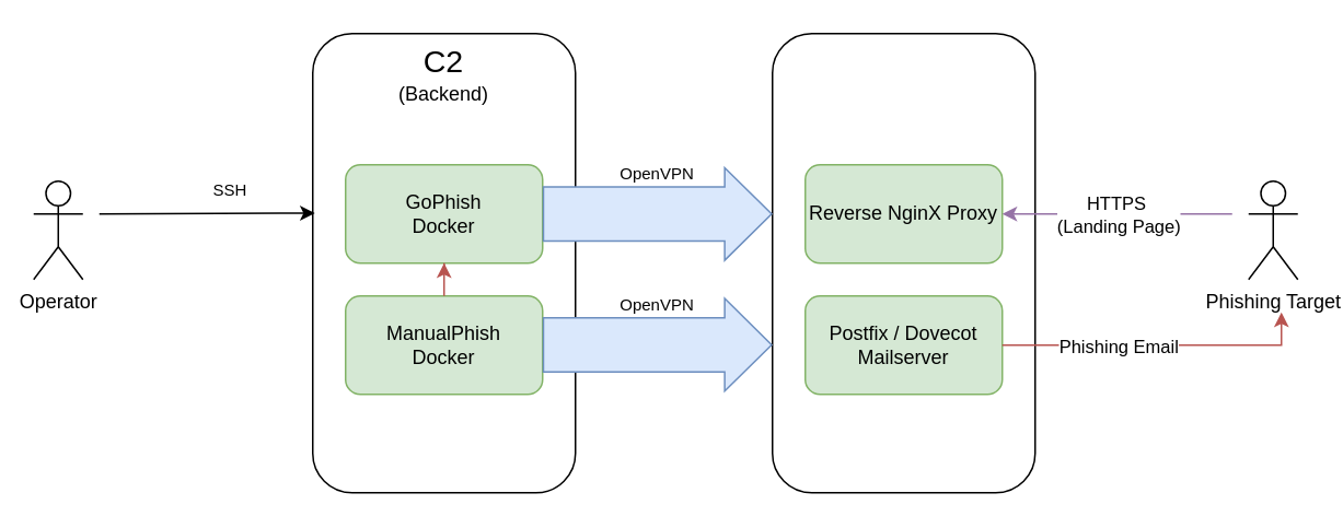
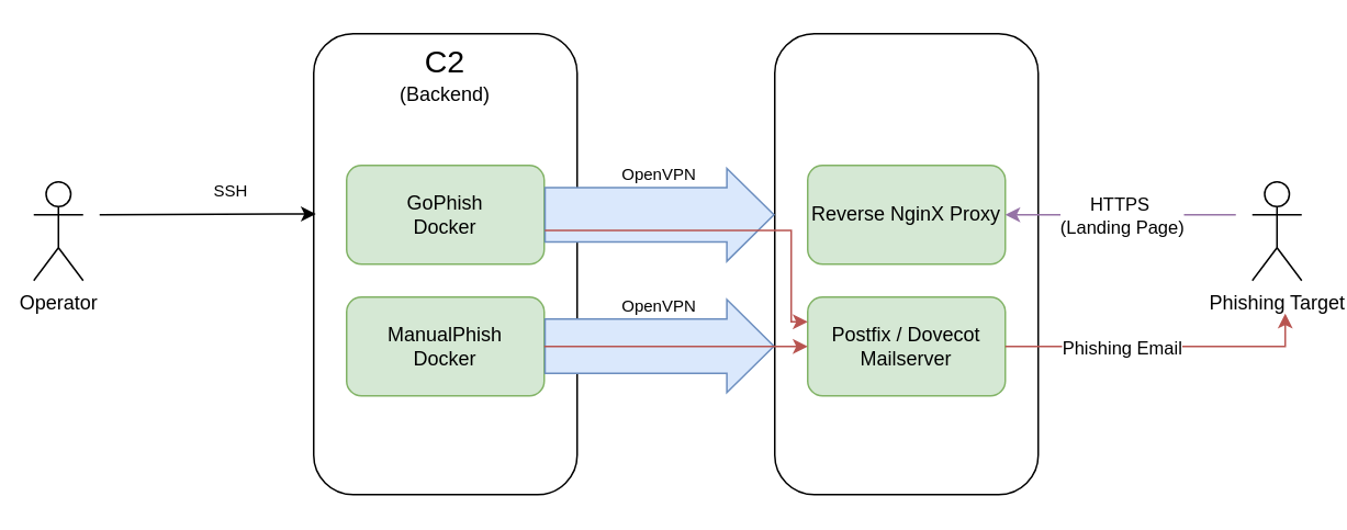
+ <mxCell id="18" value="" style="endArrow=classic;html=1;rounded=0;exitX=1.003;exitY=0.659;exitDx=0;exitDy=0;exitPerimeter=0;entryX=0;entryY=0.25;entryDx=0;entryDy=0;edgeStyle=orthogonalEdgeStyle;fillColor=#f8cecc;strokeColor=#b85450;" edge="1" parent="1" source="4" target="6"><mxGeometry width="50" height="50" relative="1" as="geometry"><mxPoint x="440" y="-30" as="sourcePoint" /><mxPoint x="490" y="-80" as="targetPoint" /><Array as="points"><mxPoint x="480" y="139" /><mxPoint x="480" y="195" /></Array></mxGeometry></mxCell>
- <mxCell id="19" value="" style="edgeStyle=orthogonalEdgeStyle;rounded=0;orthogonalLoop=1;jettySize=auto;html=1;fillColor=#f8cecc;strokeColor=#b85450;" edge="1" parent="1" source="5" target="4"><mxGeometry relative="1" as="geometry" /></mxCell>
+ <mxCell id="19" value="" style="edgeStyle=orthogonalEdgeStyle;rounded=0;orthogonalLoop=1;jettySize=auto;html=1;entryX=0;entryY=0.5;entryDx=0;entryDy=0;fillColor=#f8cecc;strokeColor=#b85450;" edge="1" parent="1" source="5" target="6"><mxGeometry relative="1" as="geometry" /></mxCell>
